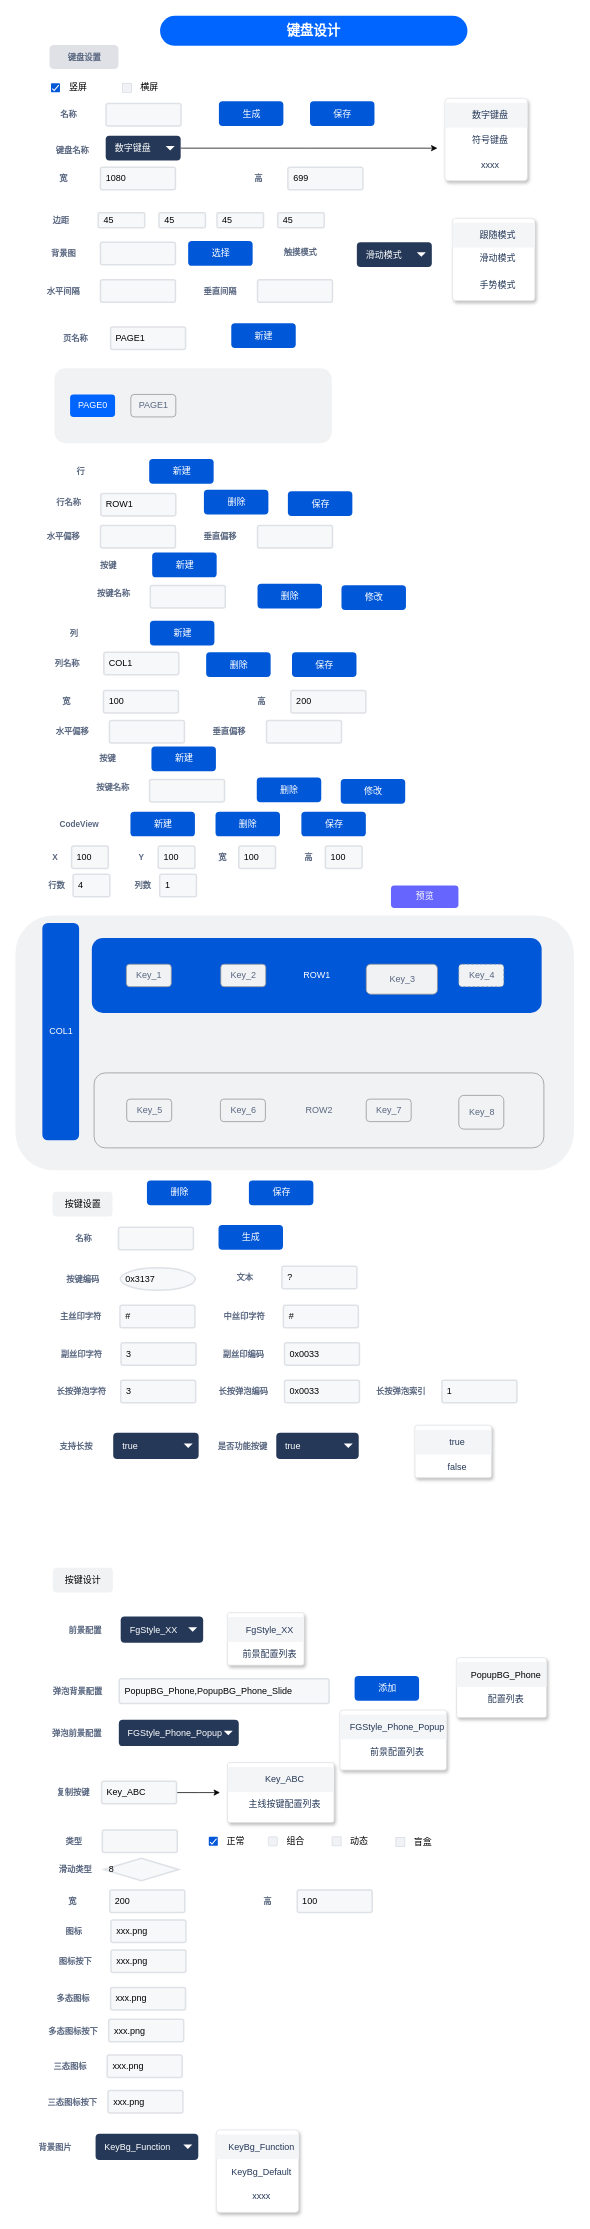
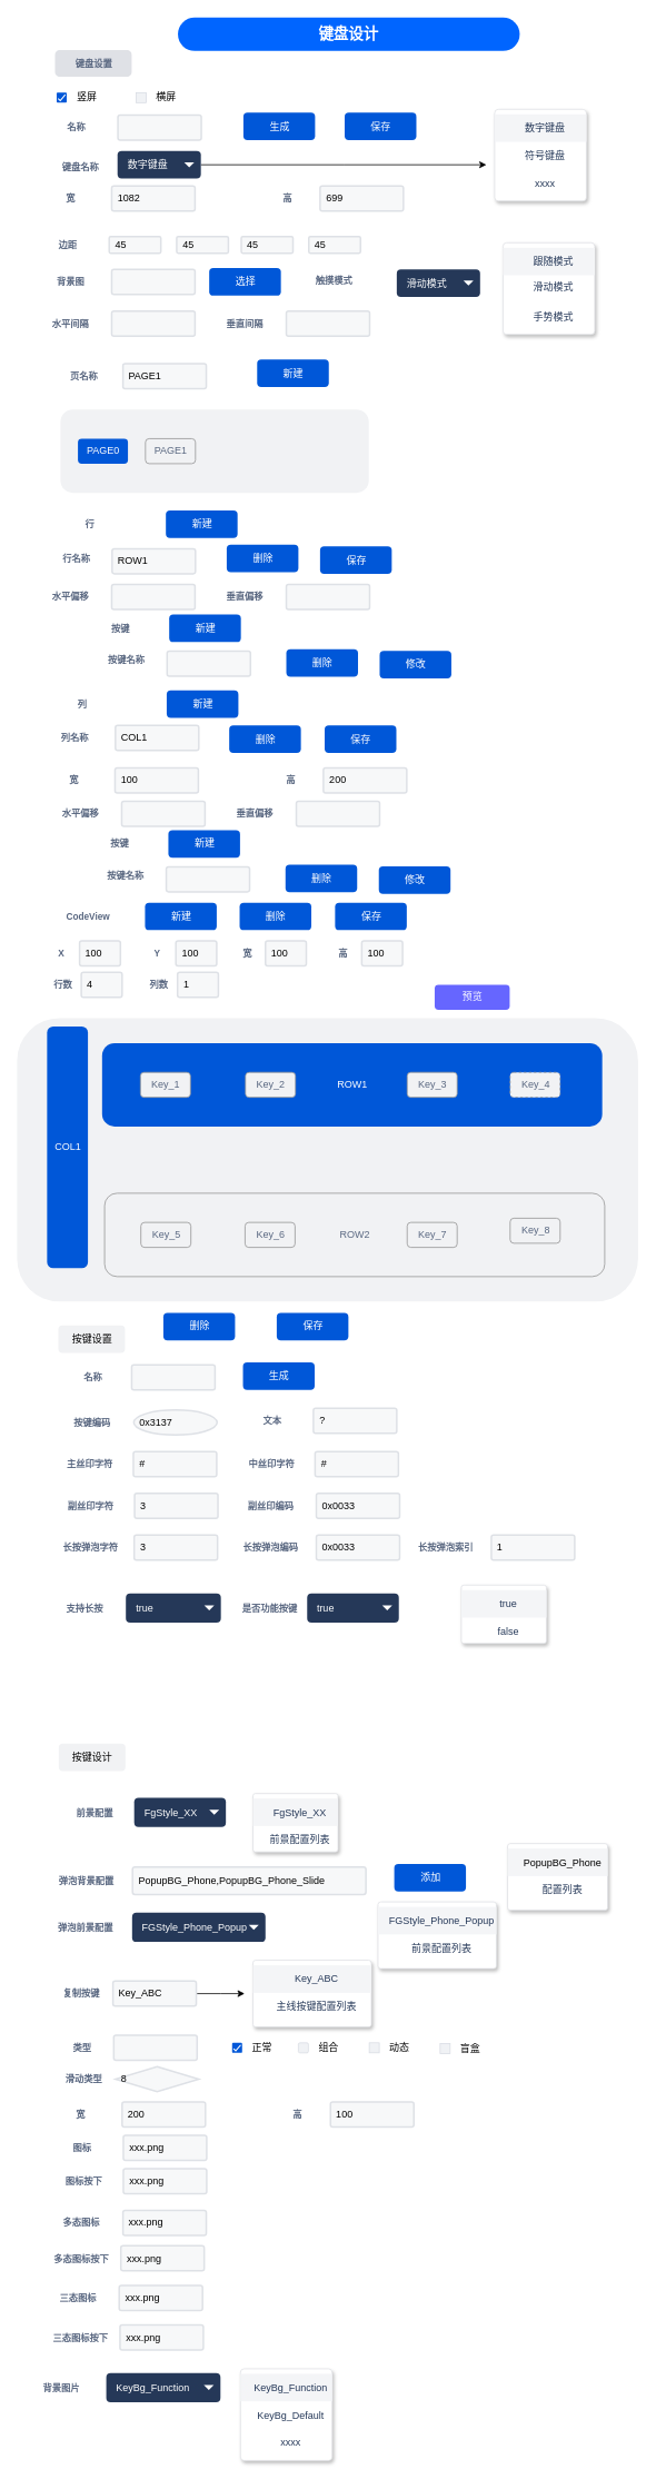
- <mxCell id="6" value="1080" style="rounded=1;arcSize=9;fillColor=#F7F8F9;align=left;spacingLeft=5;strokeColor=#DEE1E6;html=1;strokeWidth=2;fontSize=12" parent="1" vertex="1"><mxGeometry x="133.5" y="222" width="100" height="30" as="geometry" /></mxCell>
+ <mxCell id="6" value="1082" style="rounded=1;arcSize=9;fillColor=#F7F8F9;align=left;spacingLeft=5;strokeColor=#DEE1E6;html=1;strokeWidth=2;fontSize=12" parent="1" vertex="1"><mxGeometry x="133.5" y="222" width="100" height="30" as="geometry" /></mxCell>
- <mxCell id="34" value="PAGE0" style="rounded=1;fillColor=#0065ff;strokeColor=none;html=1;fontColor=#ffffff;align=center;verticalAlign=middle;fontStyle=0;fontSize=12;" parent="1" vertex="1"><mxGeometry x="93" y="525" width="60" height="30" as="geometry" /></mxCell>
+ <mxCell id="34" value="PAGE0" style="rounded=1;fillColor=#0057D8;strokeColor=none;html=1;fontColor=#ffffff;align=center;verticalAlign=middle;fontStyle=0;fontSize=12" parent="1" vertex="1"><mxGeometry x="93" y="525" width="60" height="30" as="geometry" /></mxCell>
- <mxCell id="54" value="Key_3" style="rounded=1;align=center;fillColor=#F1F2F4;strokeColor=#919191;html=1;fontColor=#596780;fontSize=12" parent="1" vertex="1"><mxGeometry x="488" y="1285" width="95" height="40" as="geometry" /></mxCell>
+ <mxCell id="54" value="Key_3" style="rounded=1;align=center;fillColor=#F1F2F4;strokeColor=#919191;html=1;fontColor=#596780;fontSize=12" parent="1" vertex="1"><mxGeometry x="488" y="1285" width="60" height="30" as="geometry" /></mxCell>
- <mxCell id="51" value="Key_8" style="rounded=1;align=center;fillColor=#F1F2F4;strokeColor=#919191;html=1;fontColor=#596780;fontSize=12" parent="1" vertex="1"><mxGeometry x="611.5" y="1460" width="60" height="45" as="geometry" /></mxCell>
+ <mxCell id="51" value="Key_8" style="rounded=1;align=center;fillColor=#F1F2F4;strokeColor=#919191;html=1;fontColor=#596780;fontSize=12" parent="1" vertex="1"><mxGeometry x="611.5" y="1460" width="60" height="30" as="geometry" /></mxCell>
